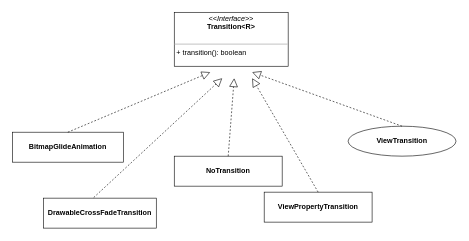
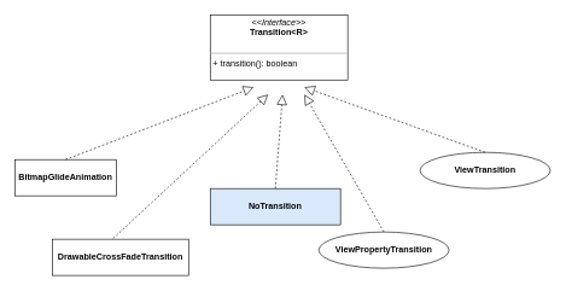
- <mxCell id="3" value="&lt;p style=&quot;margin: 0px ; margin-top: 4px ; text-align: center&quot;&gt;&lt;br&gt;&lt;b&gt;BitmapGlideAnimation&lt;/b&gt;&lt;/p&gt;" style="verticalAlign=top;align=left;overflow=fill;fontSize=12;fontFamily=Helvetica;html=1;" vertex="1" parent="1"><mxGeometry x="20" y="220" width="185" height="50" as="geometry" /></mxCell>
+ <mxCell id="3" value="&lt;p style=&quot;margin: 0px ; margin-top: 4px ; text-align: center&quot;&gt;&lt;br&gt;&lt;b&gt;BitmapGlideAnimation&lt;/b&gt;&lt;/p&gt;" style="verticalAlign=top;align=left;overflow=fill;fontSize=12;fontFamily=Helvetica;html=1;" vertex="1" parent="1"><mxGeometry x="20" y="220" width="140" height="50" as="geometry" /></mxCell>
- <mxCell id="11" value="&lt;p style=&quot;margin: 0px ; margin-top: 4px ; text-align: center&quot;&gt;&lt;br&gt;&lt;b&gt;NoTransition&lt;/b&gt;&lt;/p&gt;" style="verticalAlign=top;align=left;overflow=fill;fontSize=12;fontFamily=Helvetica;html=1;" vertex="1" parent="1"><mxGeometry x="290" y="260" width="180" height="50" as="geometry" /></mxCell>
+ <mxCell id="11" value="&lt;p style=&quot;margin: 0px ; margin-top: 4px ; text-align: center&quot;&gt;&lt;br&gt;&lt;b&gt;NoTransition&lt;/b&gt;&lt;/p&gt;" style="verticalAlign=top;align=left;overflow=fill;fontSize=12;fontFamily=Helvetica;html=1;fillColor=#dae8fc;" vertex="1" parent="1"><mxGeometry x="290" y="260" width="180" height="50" as="geometry" /></mxCell>
- <mxCell id="6" value="&lt;p style=&quot;margin: 0px ; margin-top: 4px ; text-align: center&quot;&gt;&lt;br&gt;&lt;b&gt;ViewPropertyTransition&lt;/b&gt;&lt;/p&gt;" style="verticalAlign=top;align=left;overflow=fill;fontSize=12;fontFamily=Helvetica;html=1;" vertex="1" parent="1"><mxGeometry x="440" y="320" width="180" height="50" as="geometry" /></mxCell>
+ <mxCell id="6" value="&lt;p style=&quot;margin: 0px ; margin-top: 4px ; text-align: center&quot;&gt;&lt;br&gt;&lt;b&gt;ViewPropertyTransition&lt;/b&gt;&lt;/p&gt;" style="ellipse;verticalAlign=top;align=left;overflow=fill;fontSize=12;fontFamily=Helvetica;html=1;" vertex="1" parent="1"><mxGeometry x="440" y="320" width="180" height="50" as="geometry" /></mxCell>
